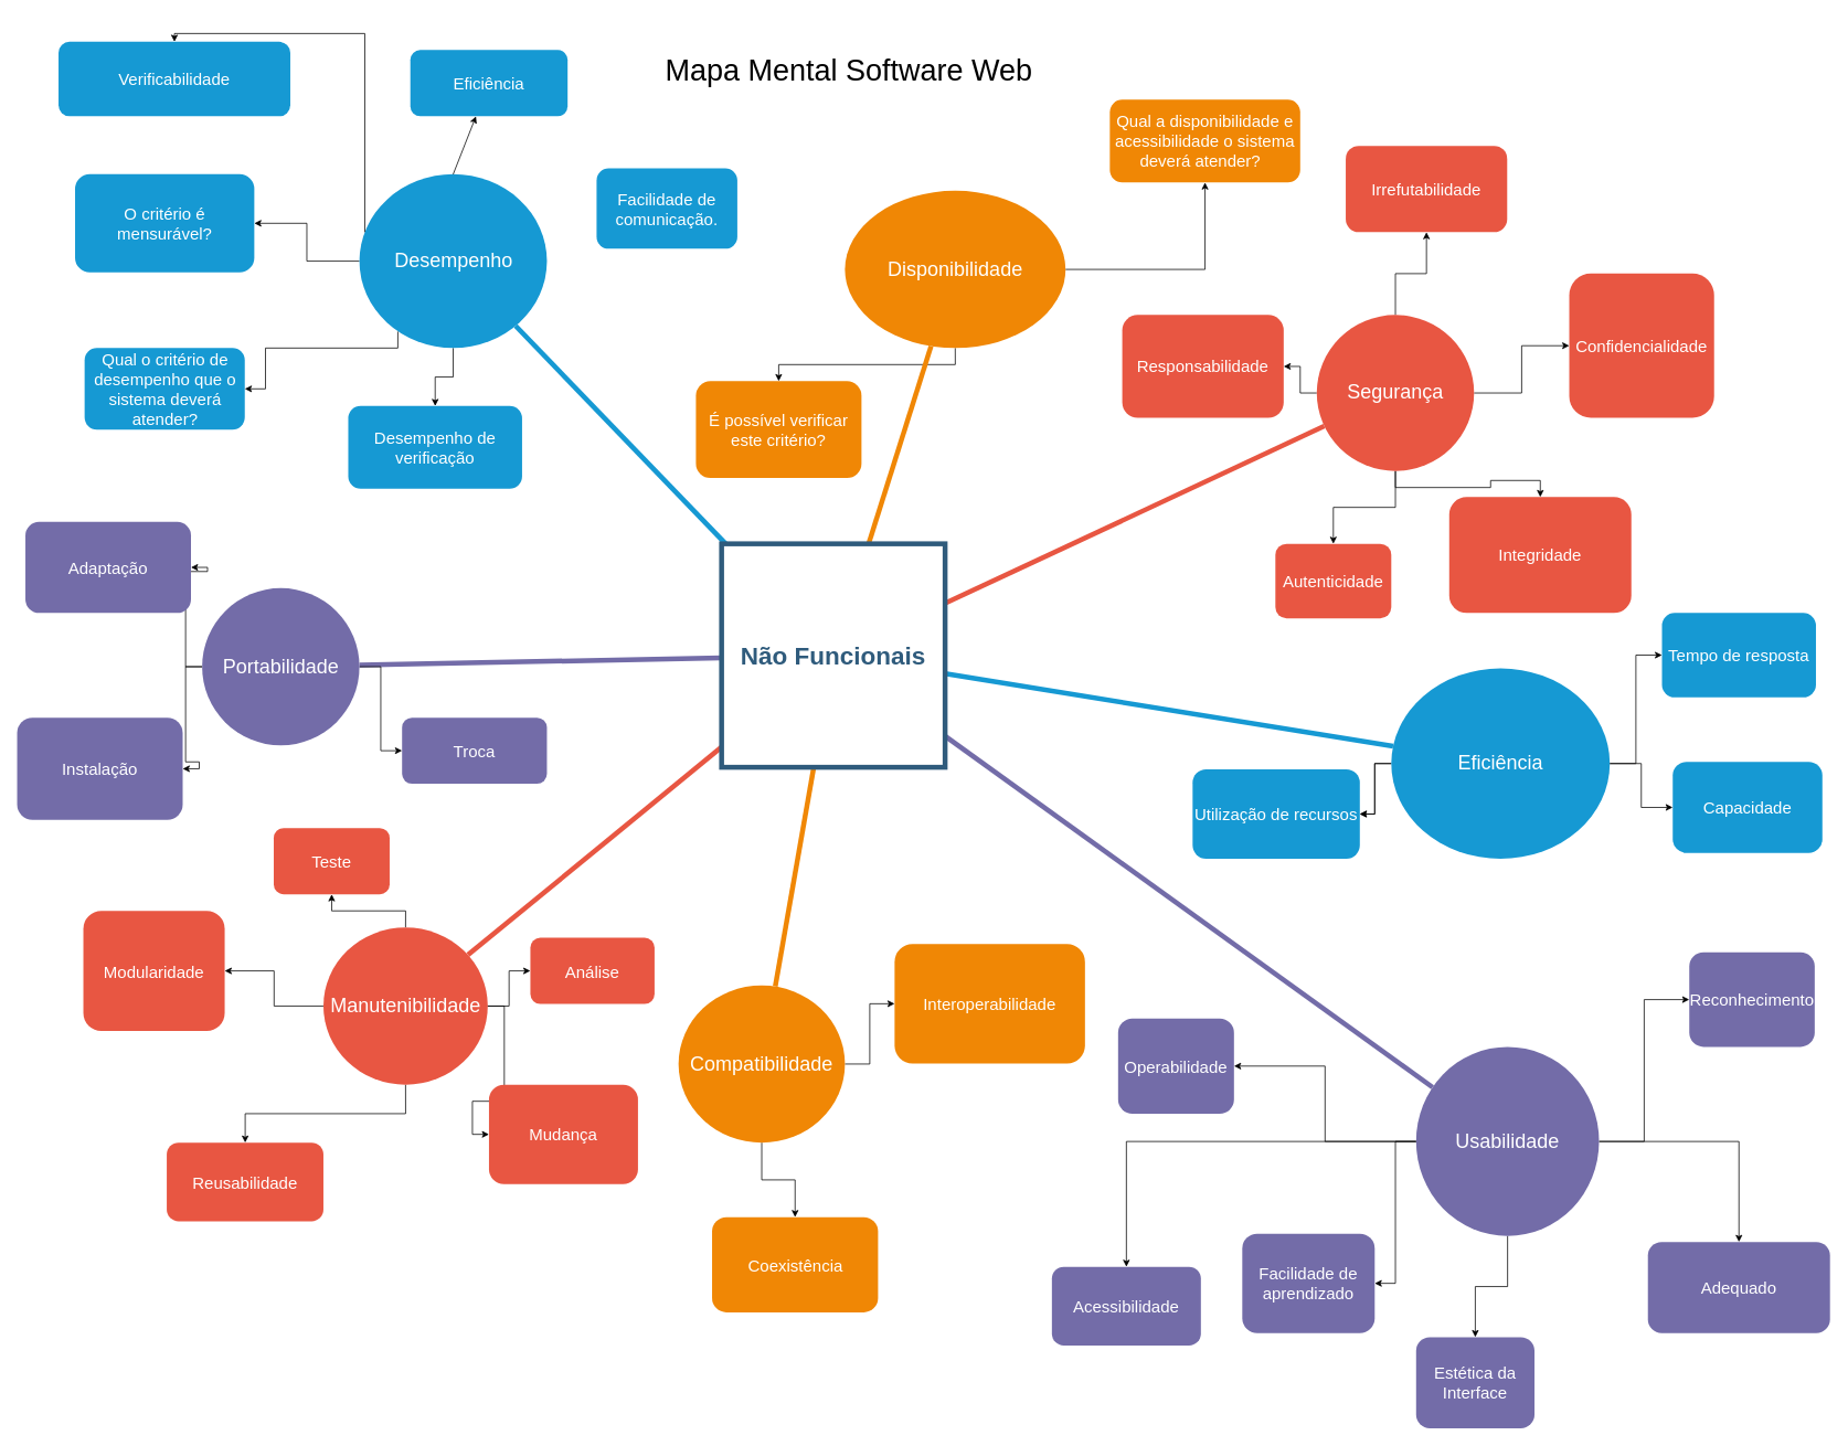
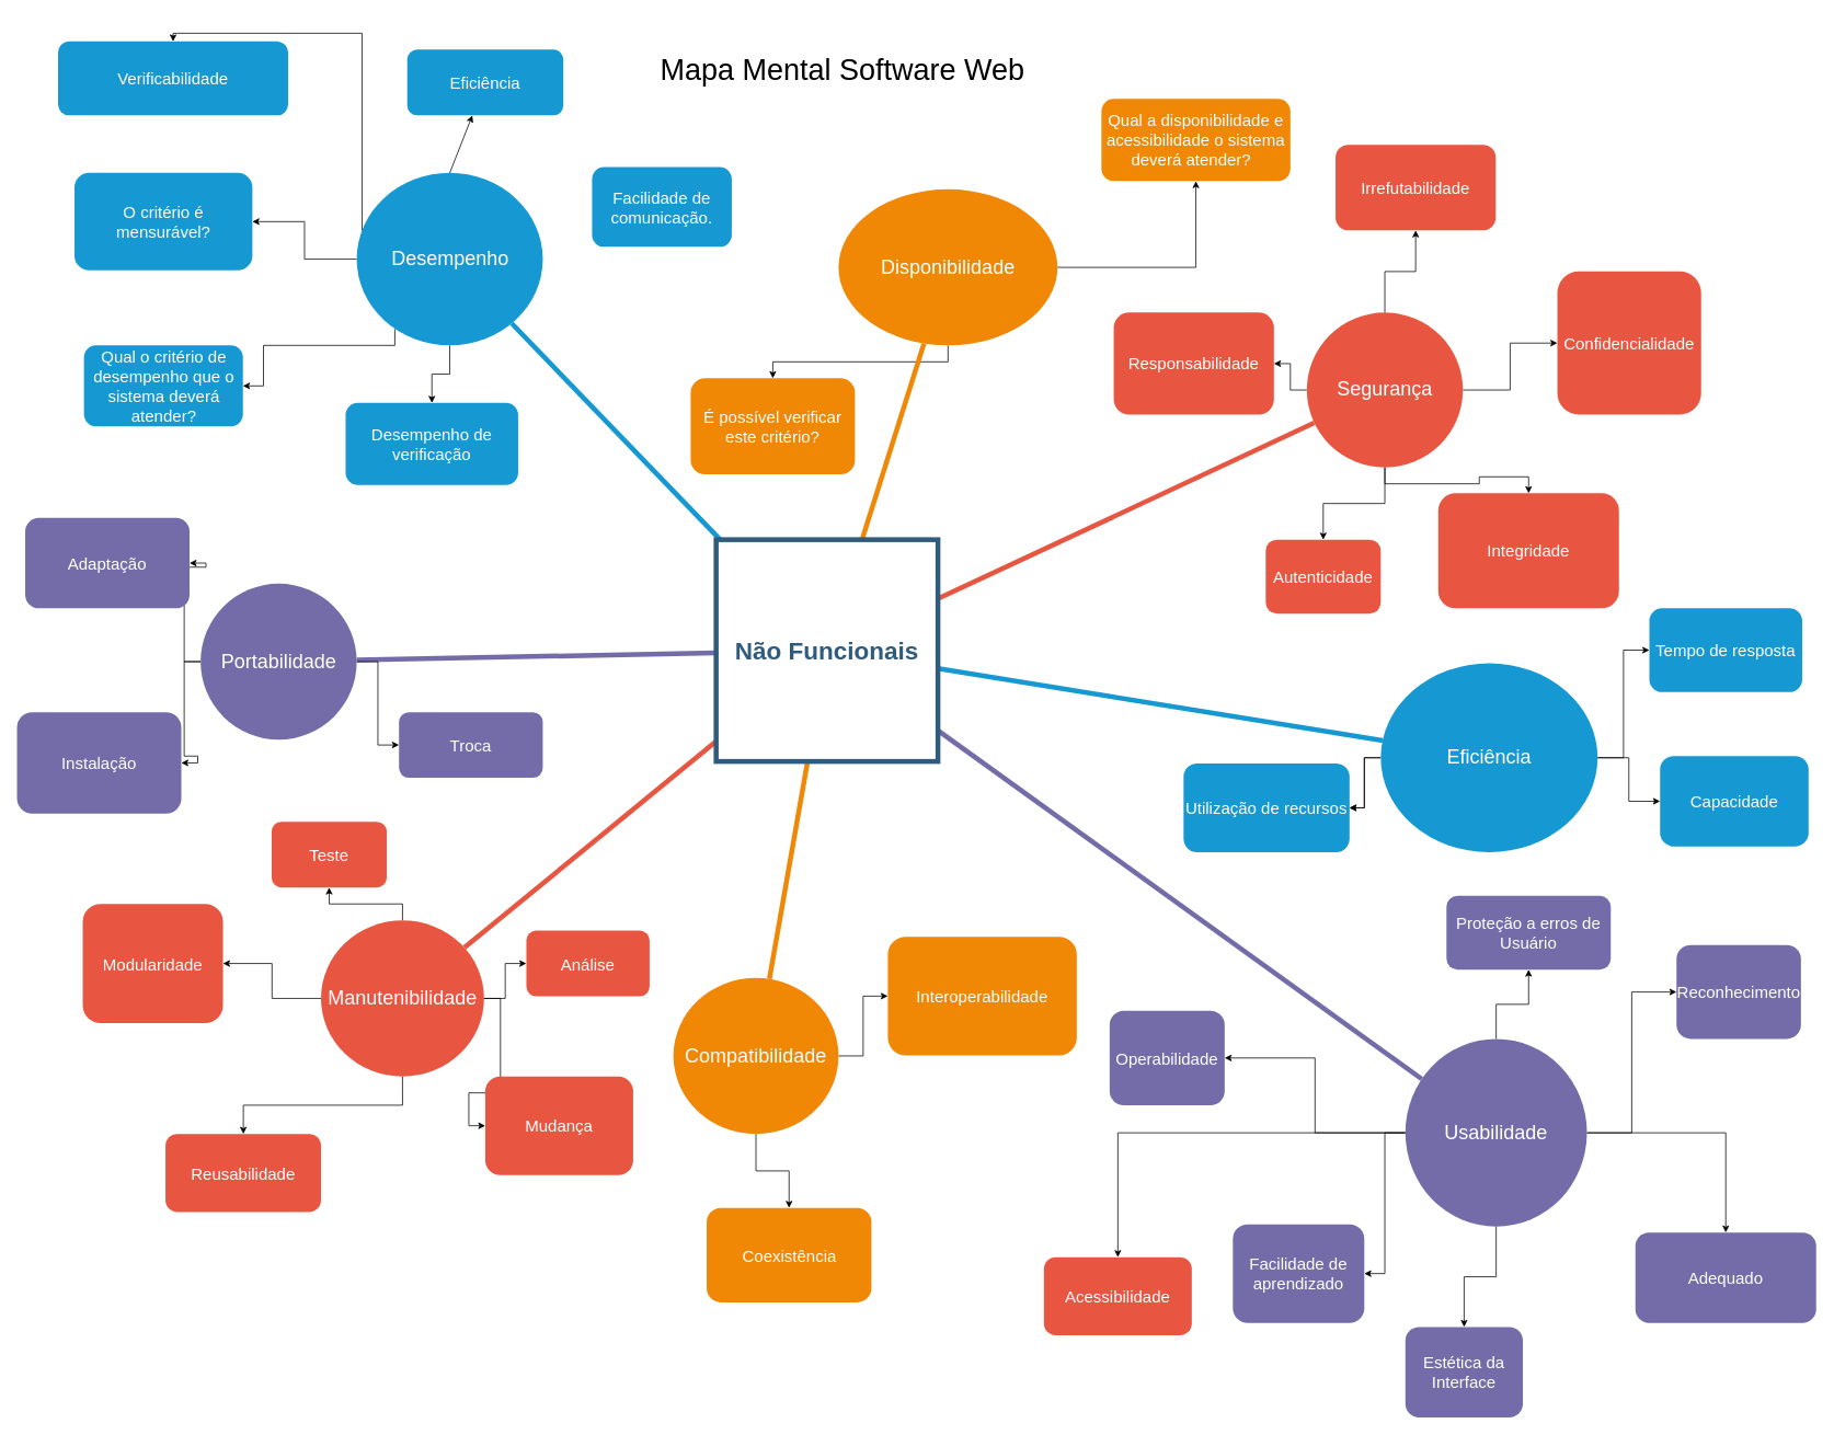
+ <mxCell id="65" value="Proteção a erros de Usuário" style="rounded=1;whiteSpace=wrap;html=1;fontSize=20;fillColor=#736ca8;strokeColor=none;fontColor=#FFFFFF;shadow=0;strokeWidth=3;" vertex="1" parent="1"><mxGeometry x="1760" y="1090" width="200" height="90" as="geometry" /></mxCell>
+ <mxCell id="23" value="" style="edgeStyle=orthogonalEdgeStyle;rounded=0;orthogonalLoop=1;jettySize=auto;html=1;" edge="1" parent="1" source="25" target="65"><mxGeometry relative="1" as="geometry" /></mxCell>
- <mxCell id="67" value="Acessibilidade" style="rounded=1;whiteSpace=wrap;html=1;fontSize=20;fillColor=#736ca8;strokeColor=none;fontColor=#FFFFFF;shadow=0;strokeWidth=3;" vertex="1" parent="1"><mxGeometry x="1270" y="1530" width="180" height="95" as="geometry" /></mxCell>
+ <mxCell id="67" value="Acessibilidade" style="rounded=1;whiteSpace=wrap;html=1;fontSize=20;fillColor=#e85642;strokeColor=none;fontColor=#FFFFFF;shadow=0;strokeWidth=3;" vertex="1" parent="1"><mxGeometry x="1270" y="1530" width="180" height="95" as="geometry" /></mxCell>
